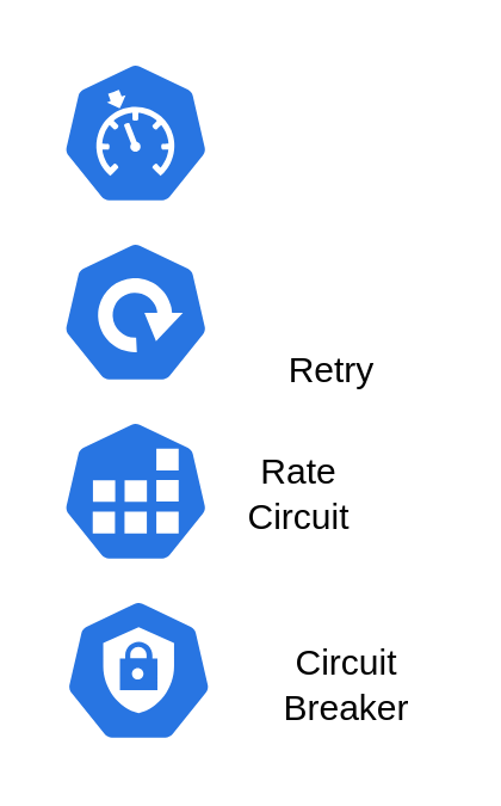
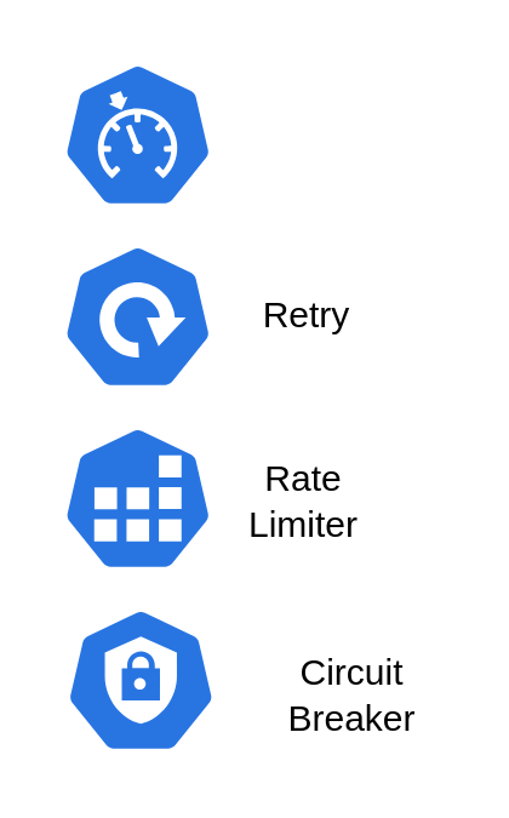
- <mxCell id="6" value="Retry" style="text;html=1;align=center;verticalAlign=middle;whiteSpace=wrap;rounded=0;" parent="1" vertex="1"><mxGeometry x="81" y="109" width="60" height="30" as="geometry" /></mxCell>
+ <mxCell id="6" value="Retry" style="text;html=1;align=center;verticalAlign=middle;whiteSpace=wrap;rounded=0;" parent="1" vertex="1"><mxGeometry x="71" y="89" width="60" height="30" as="geometry" /></mxCell>
- <mxCell id="7" value="Rate Circuit" style="text;html=1;align=center;verticalAlign=middle;whiteSpace=wrap;rounded=0;" parent="1" vertex="1"><mxGeometry x="70" y="150" width="60" height="30" as="geometry" /></mxCell>
+ <mxCell id="7" value="Rate Limiter" style="text;html=1;align=center;verticalAlign=middle;whiteSpace=wrap;rounded=0;" parent="1" vertex="1"><mxGeometry x="70" y="150" width="60" height="30" as="geometry" /></mxCell>
